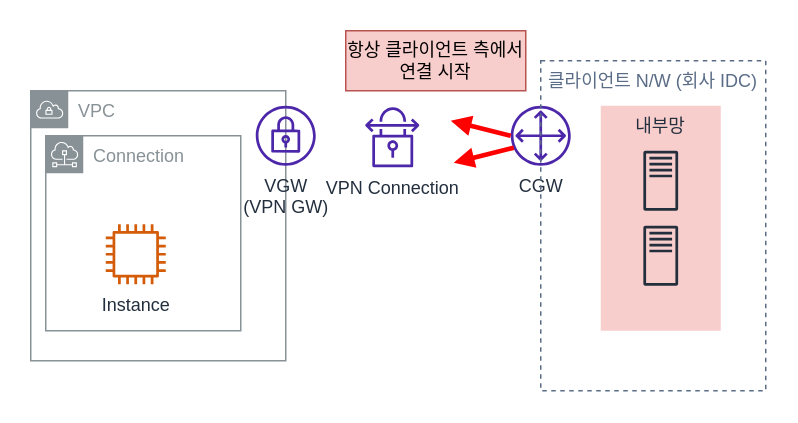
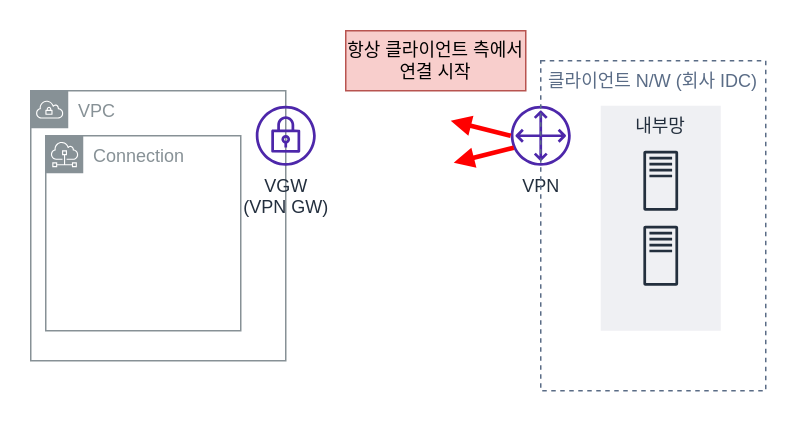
- <mxCell id="4" value="VPN Connection" style="sketch=0;outlineConnect=0;fontColor=#232F3E;gradientColor=none;fillColor=#4D27AA;strokeColor=none;dashed=0;verticalLabelPosition=bottom;verticalAlign=top;align=center;html=1;fontSize=12;fontStyle=0;pointerEvents=1;shape=mxgraph.aws4.vpn_connection;" vertex="1" parent="1"><mxGeometry x="241" y="71" width="40" height="40" as="geometry" /></mxCell>
- <mxCell id="2" value="CGW" style="sketch=0;outlineConnect=0;fontColor=#232F3E;gradientColor=none;fillColor=#4D27AA;strokeColor=none;dashed=0;verticalLabelPosition=bottom;verticalAlign=top;align=center;html=1;fontSize=12;fontStyle=0;aspect=fixed;pointerEvents=1;shape=mxgraph.aws4.customer_gateway;" vertex="1" parent="1"><mxGeometry x="340" y="70" width="40" height="40" as="geometry" /></mxCell>
+ <mxCell id="2" value="VPN" style="sketch=0;outlineConnect=0;fontColor=#232F3E;gradientColor=none;fillColor=#4D27AA;strokeColor=none;dashed=0;verticalLabelPosition=bottom;verticalAlign=top;align=center;html=1;fontSize=12;fontStyle=0;aspect=fixed;pointerEvents=1;shape=mxgraph.aws4.customer_gateway;" vertex="1" parent="1"><mxGeometry x="340" y="70" width="40" height="40" as="geometry" /></mxCell>
- <mxCell id="5" value="내부망" style="fillColor=#f8cecc;strokeColor=none;dashed=0;verticalAlign=top;fontStyle=0;fontColor=#232F3D;" vertex="1" parent="1"><mxGeometry x="400" y="70" width="80" height="150" as="geometry" /></mxCell>
+ <mxCell id="5" value="내부망" style="fillColor=#EFF0F3;strokeColor=none;dashed=0;verticalAlign=top;fontStyle=0;fontColor=#232F3D;" vertex="1" parent="1"><mxGeometry x="400" y="70" width="80" height="150" as="geometry" /></mxCell>
- <mxCell id="10" value="Instance" style="sketch=0;outlineConnect=0;fontColor=#232F3E;gradientColor=none;fillColor=#D45B07;strokeColor=none;dashed=0;verticalLabelPosition=bottom;verticalAlign=top;align=center;html=1;fontSize=12;fontStyle=0;aspect=fixed;pointerEvents=1;shape=mxgraph.aws4.instance2;" vertex="1" parent="1"><mxGeometry x="70" y="149" width="40" height="40" as="geometry" /></mxCell>
